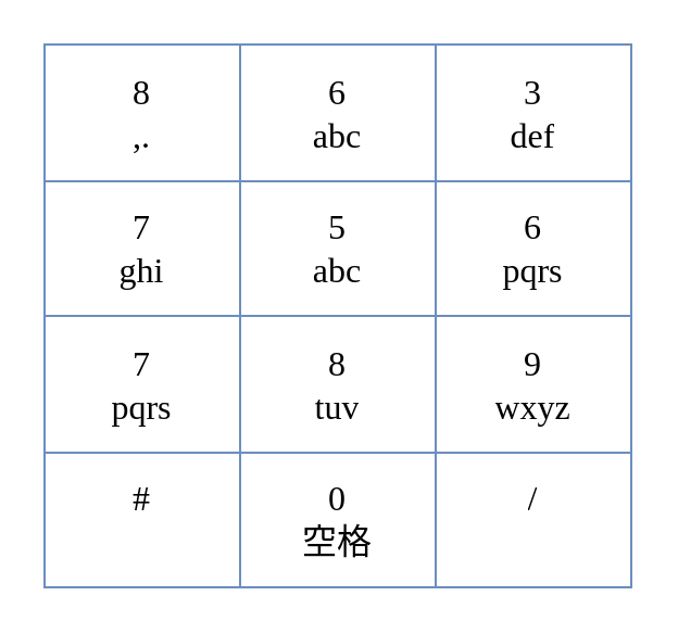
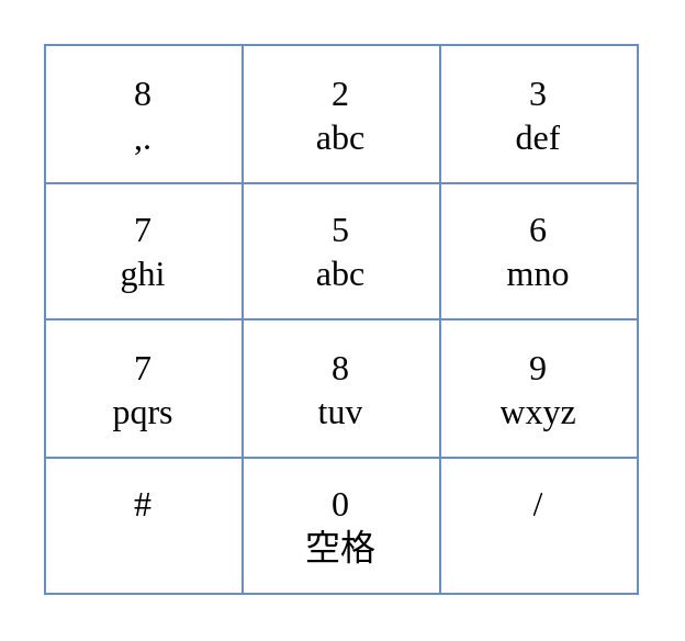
- <mxCell id="5" value="6&lt;div&gt;abc&lt;/div&gt;" style="shape=partialRectangle;html=1;whiteSpace=wrap;connectable=0;strokeColor=inherit;overflow=hidden;fillColor=none;top=0;left=0;bottom=0;right=0;pointerEvents=1;fontSize=16;rounded=1;shadow=0;strokeWidth=1;fontFamily=Ubuntu;fontStyle=0;" vertex="1" parent="3"><mxGeometry x="90" width="90" height="63" as="geometry"><mxRectangle width="90" height="63" as="alternateBounds" /></mxGeometry></mxCell>
+ <mxCell id="5" value="2&lt;div&gt;abc&lt;/div&gt;" style="shape=partialRectangle;html=1;whiteSpace=wrap;connectable=0;strokeColor=inherit;overflow=hidden;fillColor=none;top=0;left=0;bottom=0;right=0;pointerEvents=1;fontSize=16;rounded=1;shadow=0;strokeWidth=1;fontFamily=Ubuntu;fontStyle=0;" vertex="1" parent="3"><mxGeometry x="90" width="90" height="63" as="geometry"><mxRectangle width="90" height="63" as="alternateBounds" /></mxGeometry></mxCell>
- <mxCell id="10" value="6&lt;div&gt;pqrs&lt;/div&gt;" style="shape=partialRectangle;html=1;whiteSpace=wrap;connectable=0;strokeColor=inherit;overflow=hidden;fillColor=none;top=0;left=0;bottom=0;right=0;pointerEvents=1;fontSize=16;rounded=1;shadow=0;strokeWidth=1;fontFamily=Ubuntu;fontStyle=0;" vertex="1" parent="7"><mxGeometry x="180" width="90" height="62" as="geometry"><mxRectangle width="90" height="62" as="alternateBounds" /></mxGeometry></mxCell>
+ <mxCell id="10" value="6&lt;div&gt;mno&lt;/div&gt;" style="shape=partialRectangle;html=1;whiteSpace=wrap;connectable=0;strokeColor=inherit;overflow=hidden;fillColor=none;top=0;left=0;bottom=0;right=0;pointerEvents=1;fontSize=16;rounded=1;shadow=0;strokeWidth=1;fontFamily=Ubuntu;fontStyle=0;" vertex="1" parent="7"><mxGeometry x="180" width="90" height="62" as="geometry"><mxRectangle width="90" height="62" as="alternateBounds" /></mxGeometry></mxCell>
